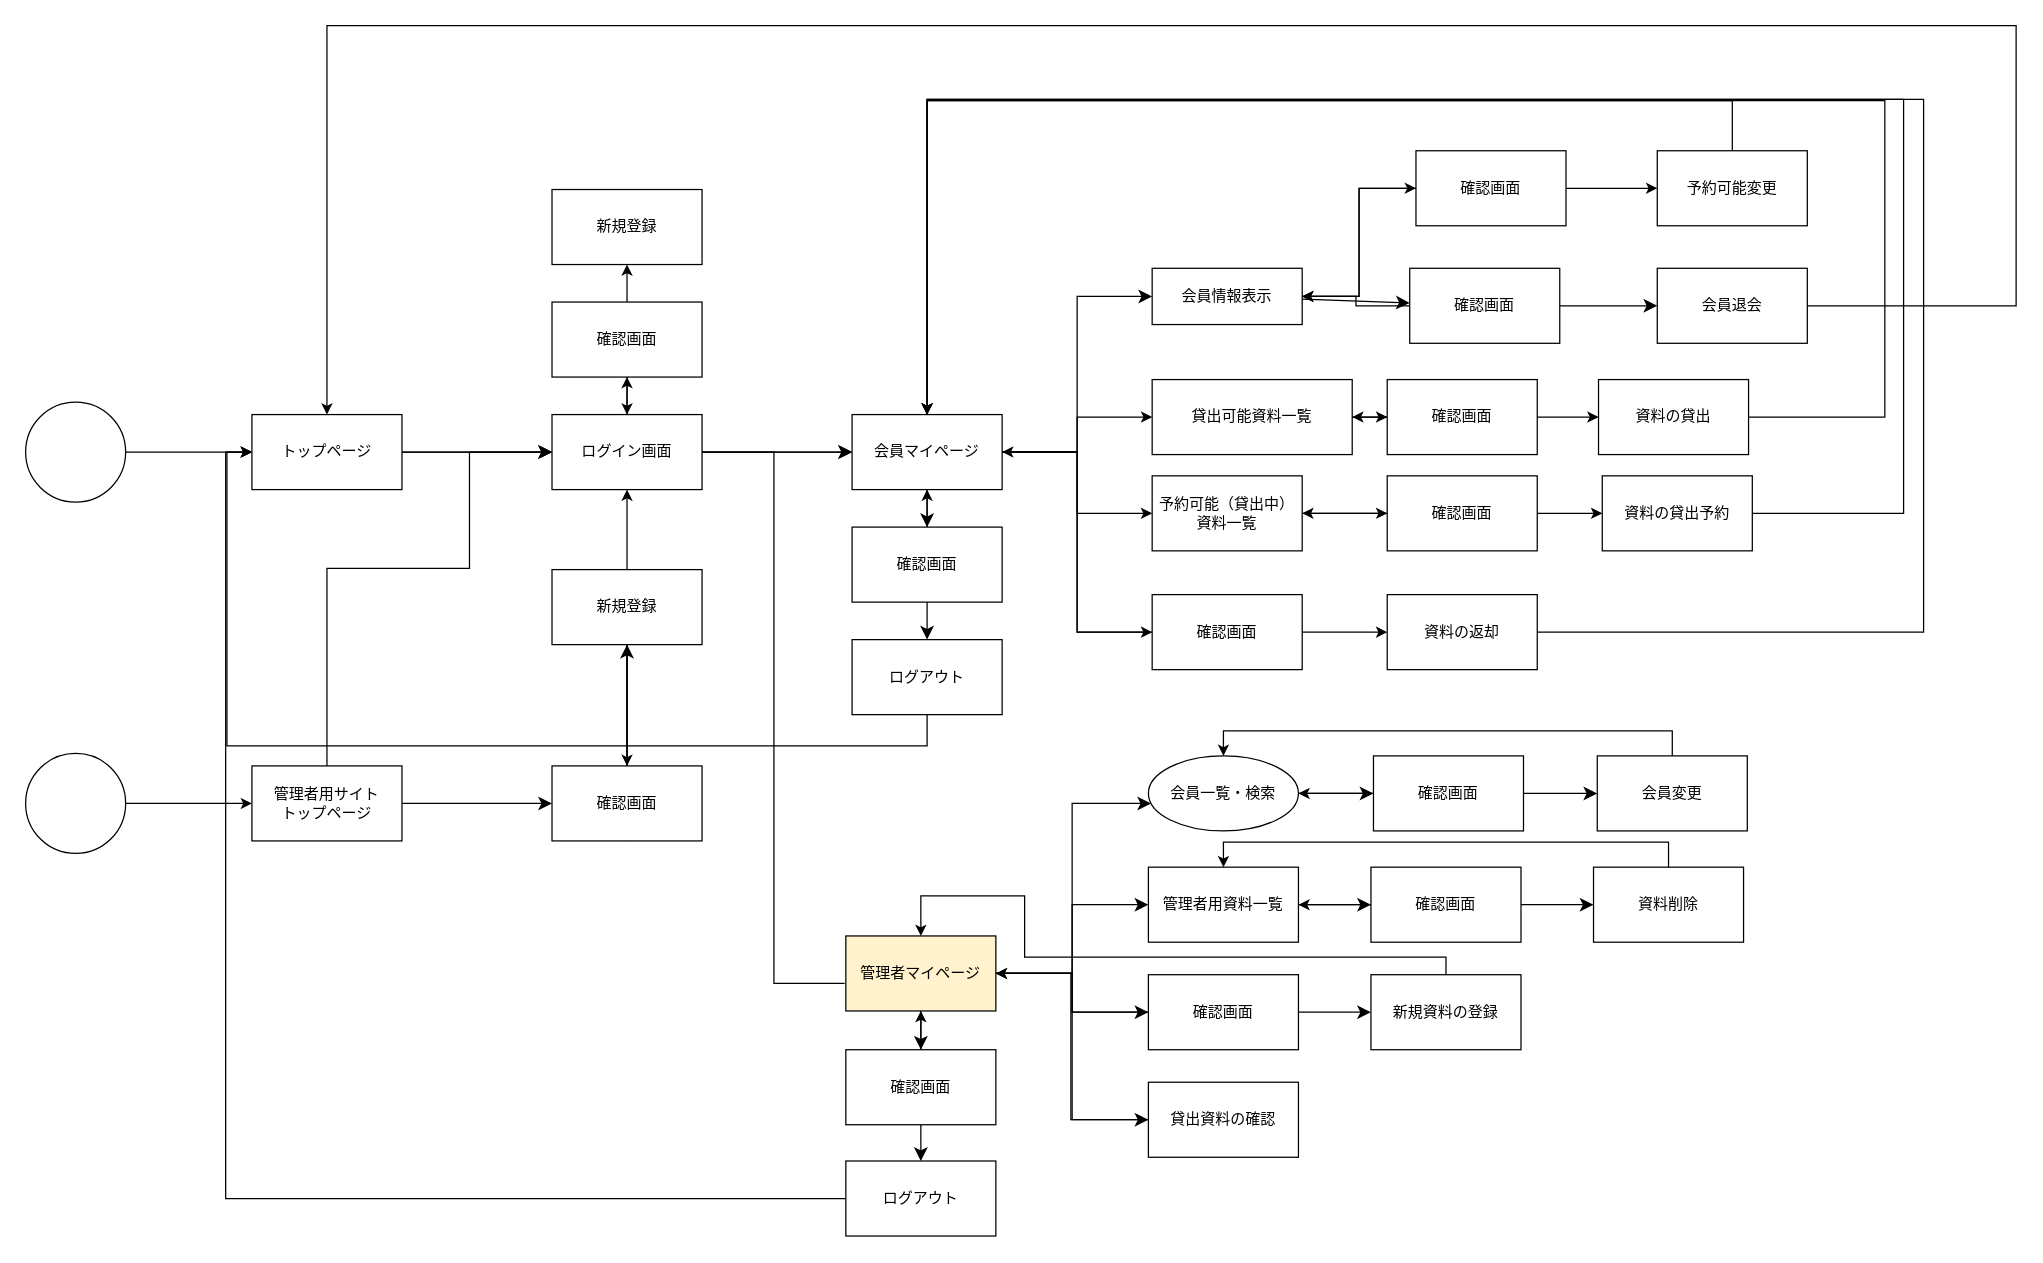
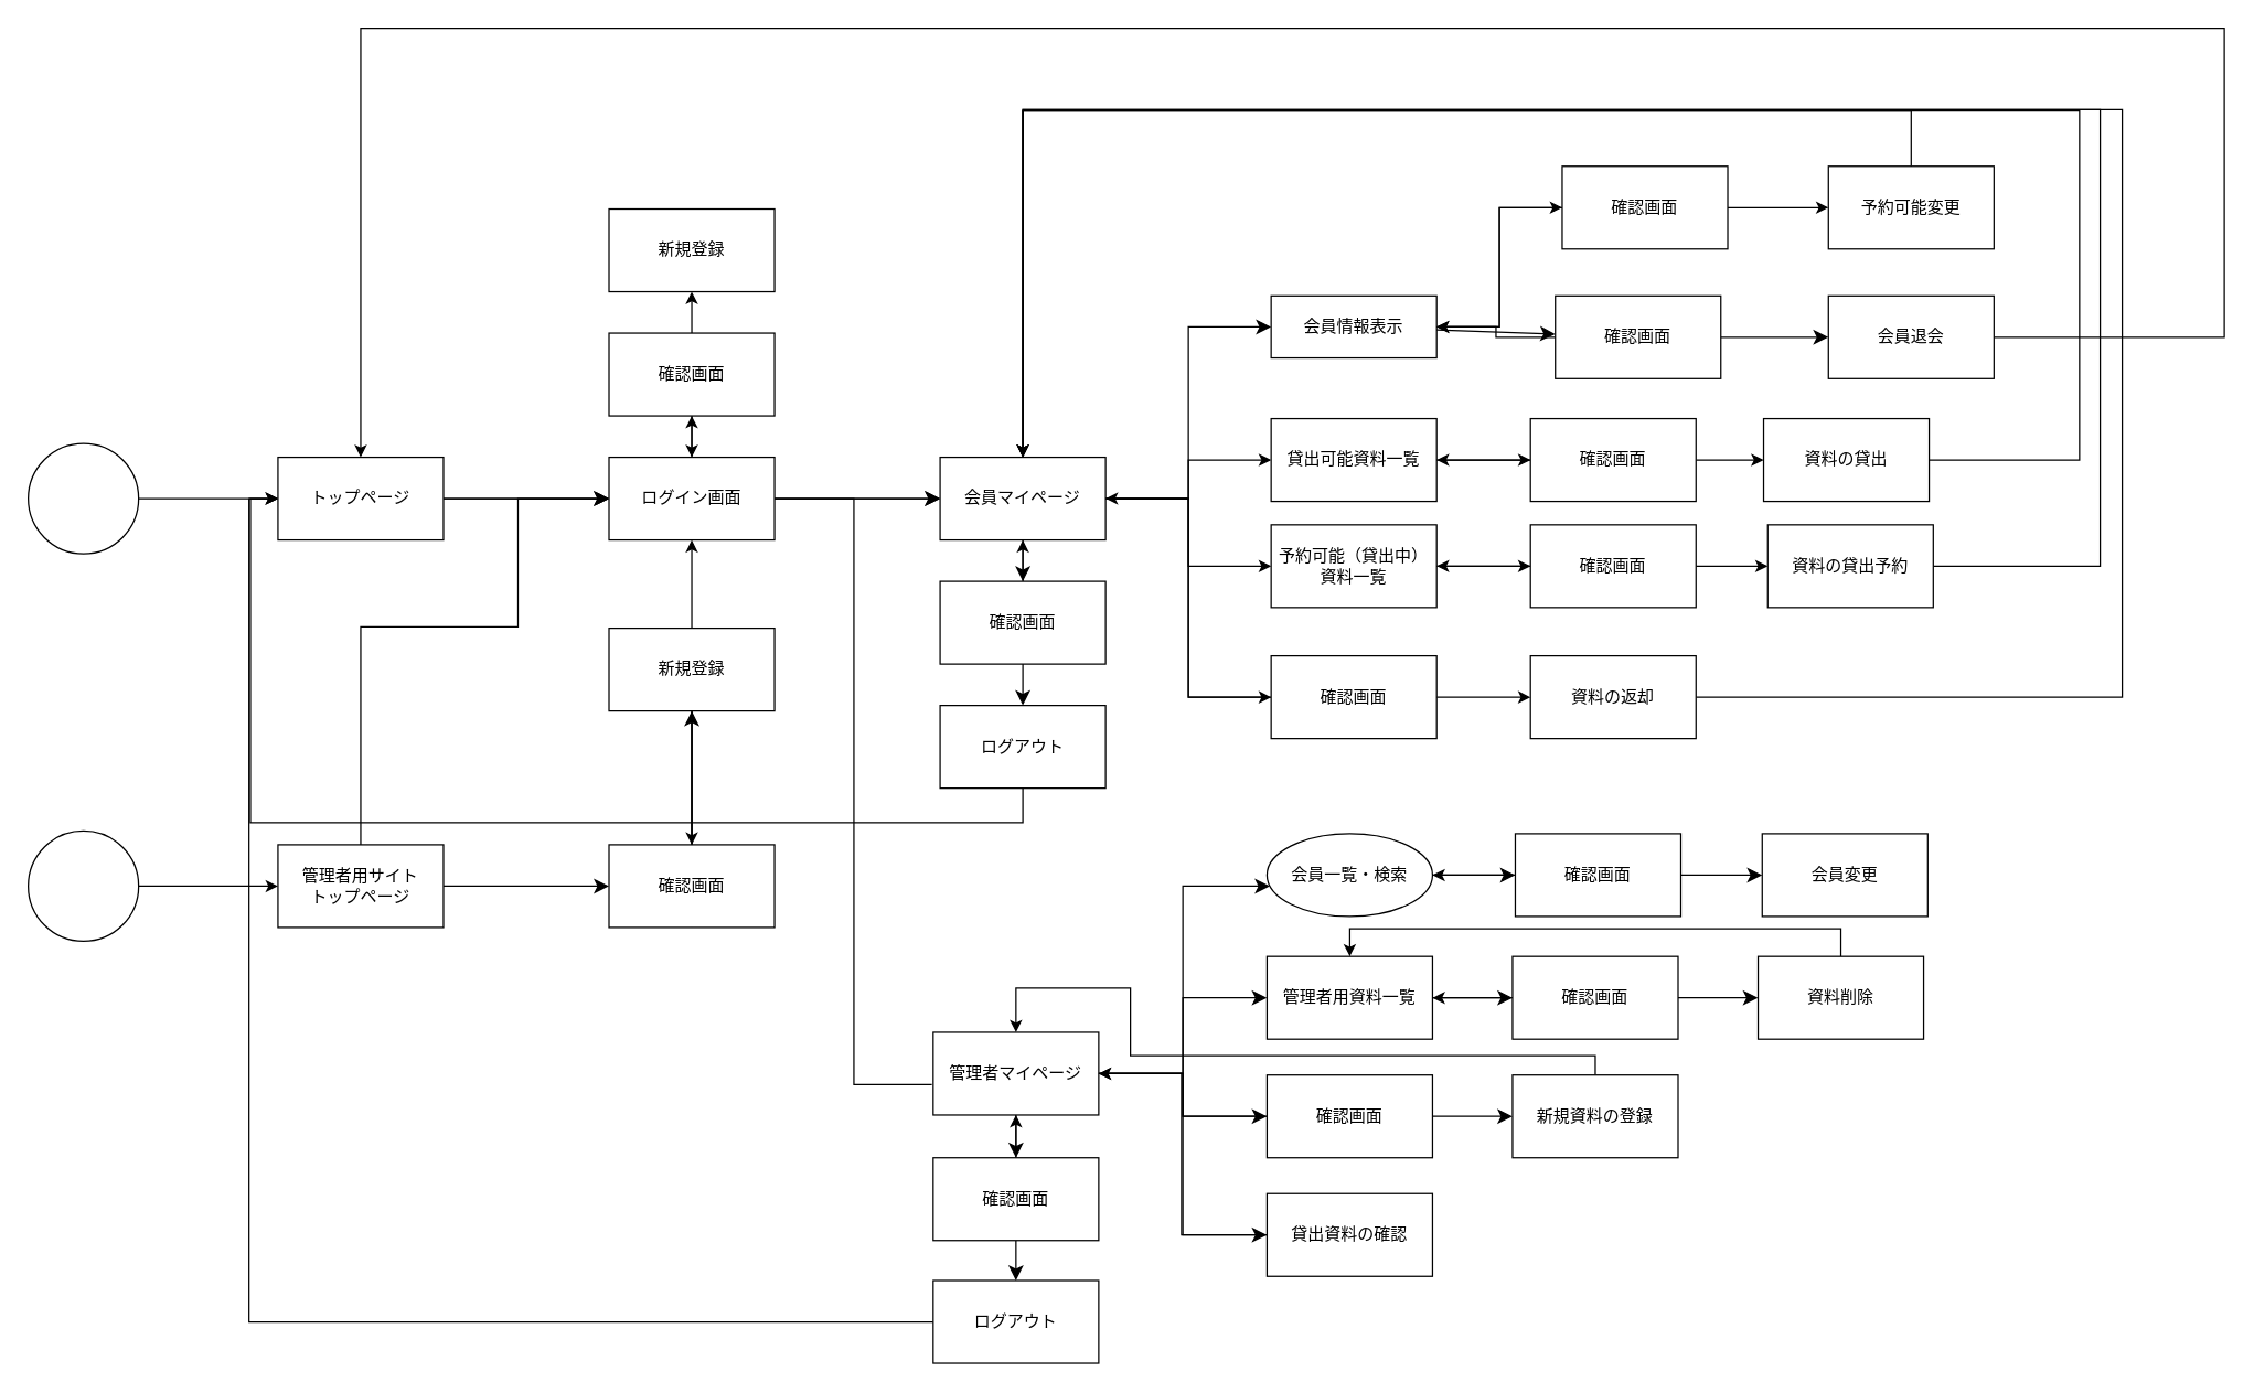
- <mxCell id="53" value="貸出可能資料一覧" style="rounded=0;whiteSpace=wrap;html=1;" parent="1" vertex="1"><mxGeometry x="921" y="303" width="160" height="60" as="geometry" /></mxCell>
+ <mxCell id="53" value="貸出可能資料一覧" style="rounded=0;whiteSpace=wrap;html=1;" parent="1" vertex="1"><mxGeometry x="921" y="303" width="120" height="60" as="geometry" /></mxCell>
- <mxCell id="48" style="edgeStyle=orthogonalEdgeStyle;rounded=0;orthogonalLoop=1;jettySize=auto;html=1;exitX=0.5;exitY=0;exitDx=0;exitDy=0;entryX=0.5;entryY=0;entryDx=0;entryDy=0;" edge="1" parent="1" source="49" target="31"><mxGeometry relative="1" as="geometry" /></mxCell>
- <mxCell id="21" value="管理者マイページ" style="rounded=0;whiteSpace=wrap;html=1;fillColor=#fff2cc;" parent="1" vertex="1"><mxGeometry x="676" y="748" width="120" height="60" as="geometry" /></mxCell>
+ <mxCell id="21" value="管理者マイページ" style="rounded=0;whiteSpace=wrap;html=1;" parent="1" vertex="1"><mxGeometry x="676" y="748" width="120" height="60" as="geometry" /></mxCell>
